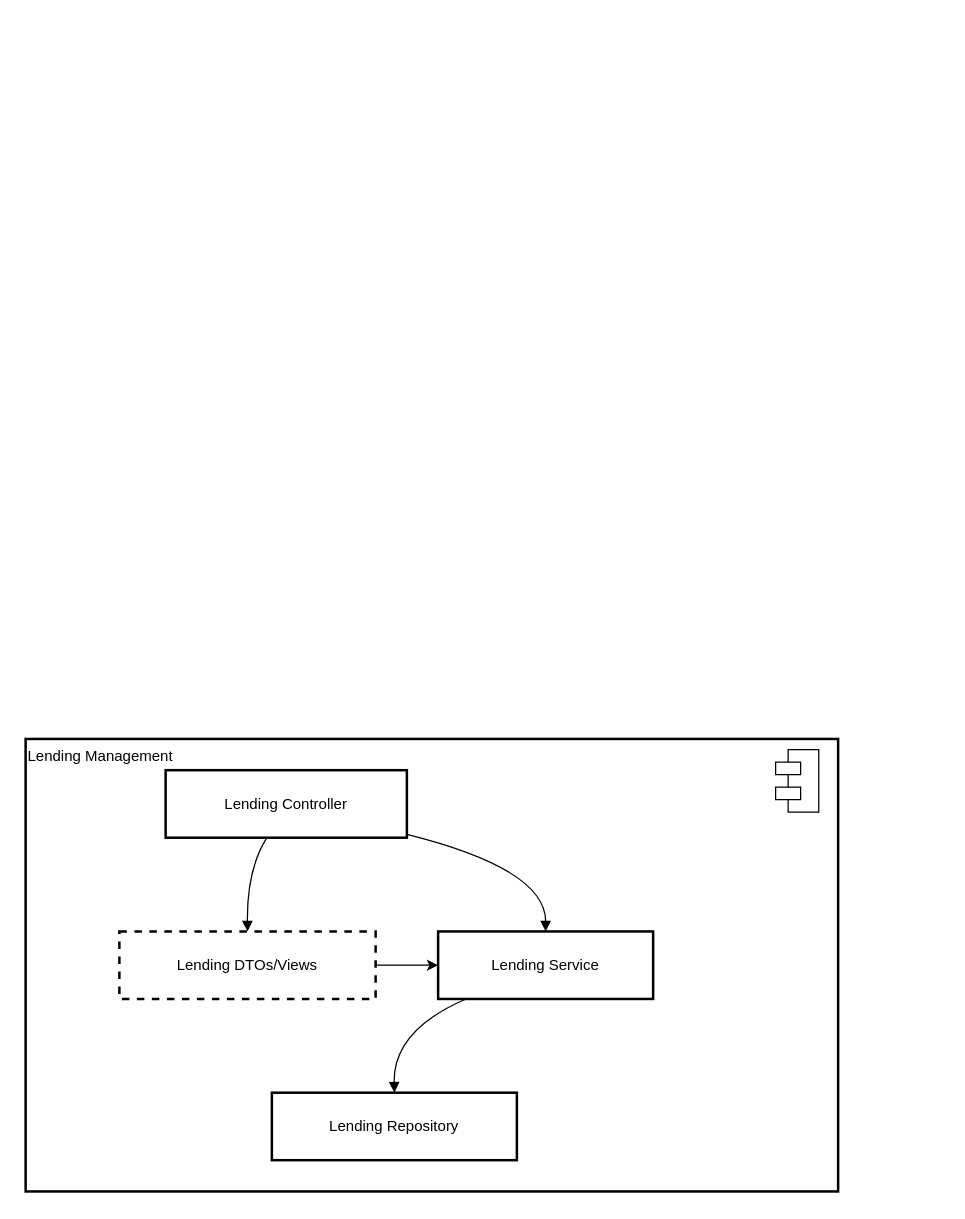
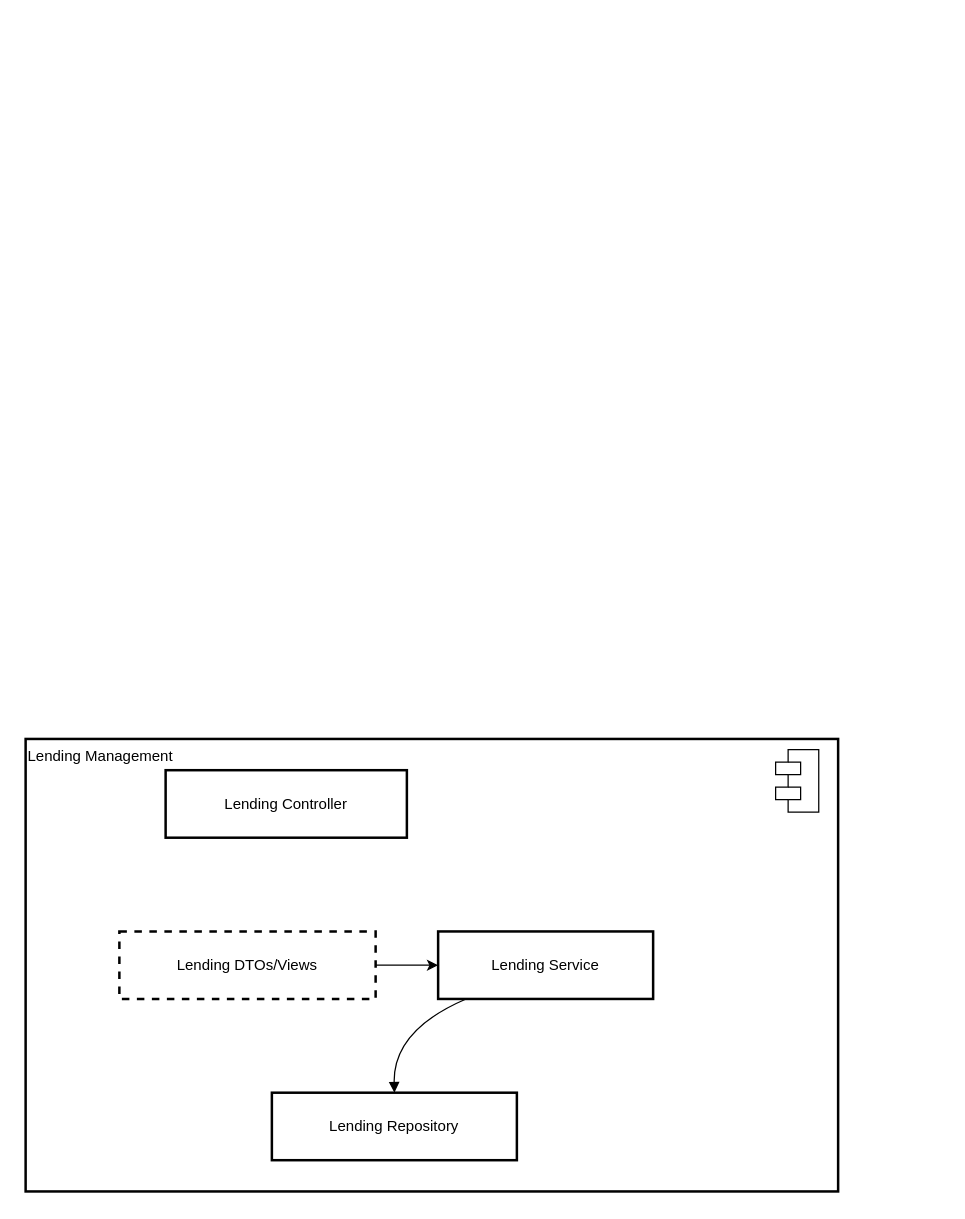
- <mxCell id="10" value="" style="curved=1;startArrow=none;endArrow=block;exitX=1;exitY=0.95;entryX=0.5;entryY=0;rounded=0;" edge="1" parent="1" source="5" target="6"><mxGeometry relative="1" as="geometry"><Array as="points"><mxPoint x="436" y="694.56" /></Array></mxGeometry></mxCell>
- <mxCell id="12" value="" style="curved=1;startArrow=none;endArrow=block;exitX=0.42;exitY=1;entryX=0.5;entryY=0;rounded=0;" edge="1" parent="1" source="5" target="9"><mxGeometry relative="1" as="geometry"><Array as="points"><mxPoint x="197" y="694.56" /></Array></mxGeometry></mxCell>
